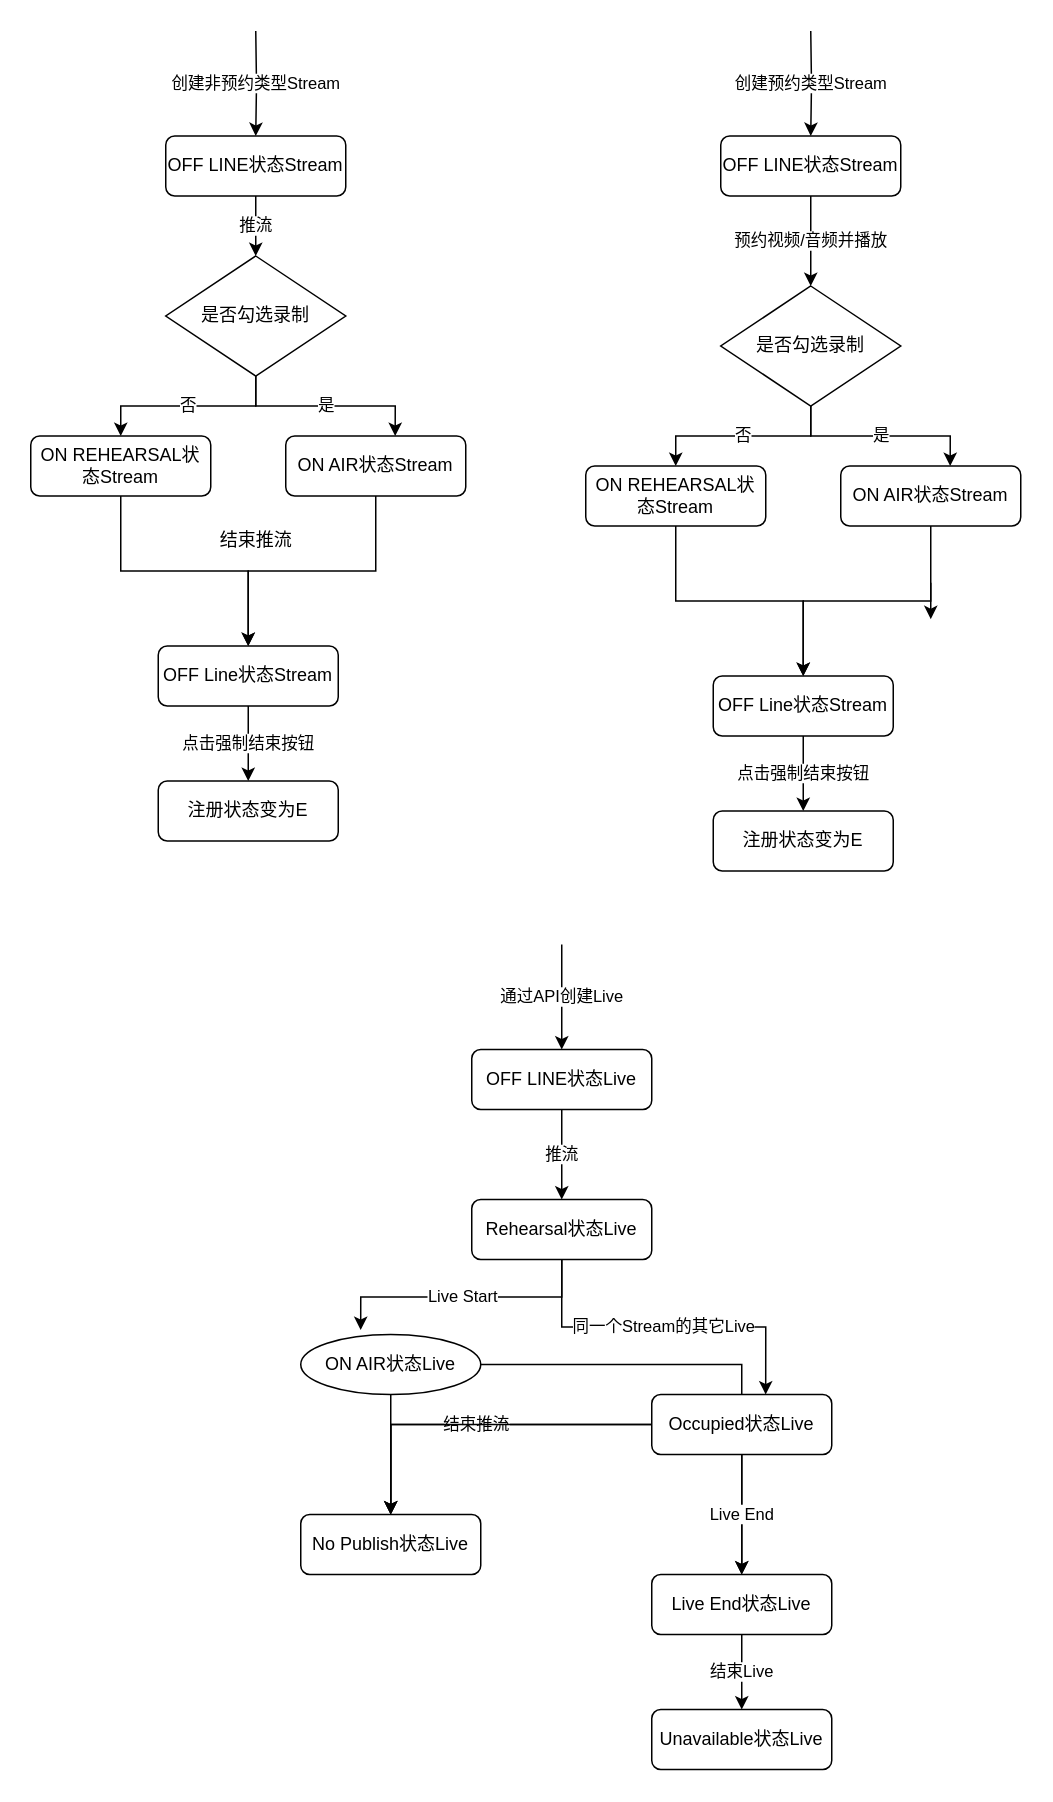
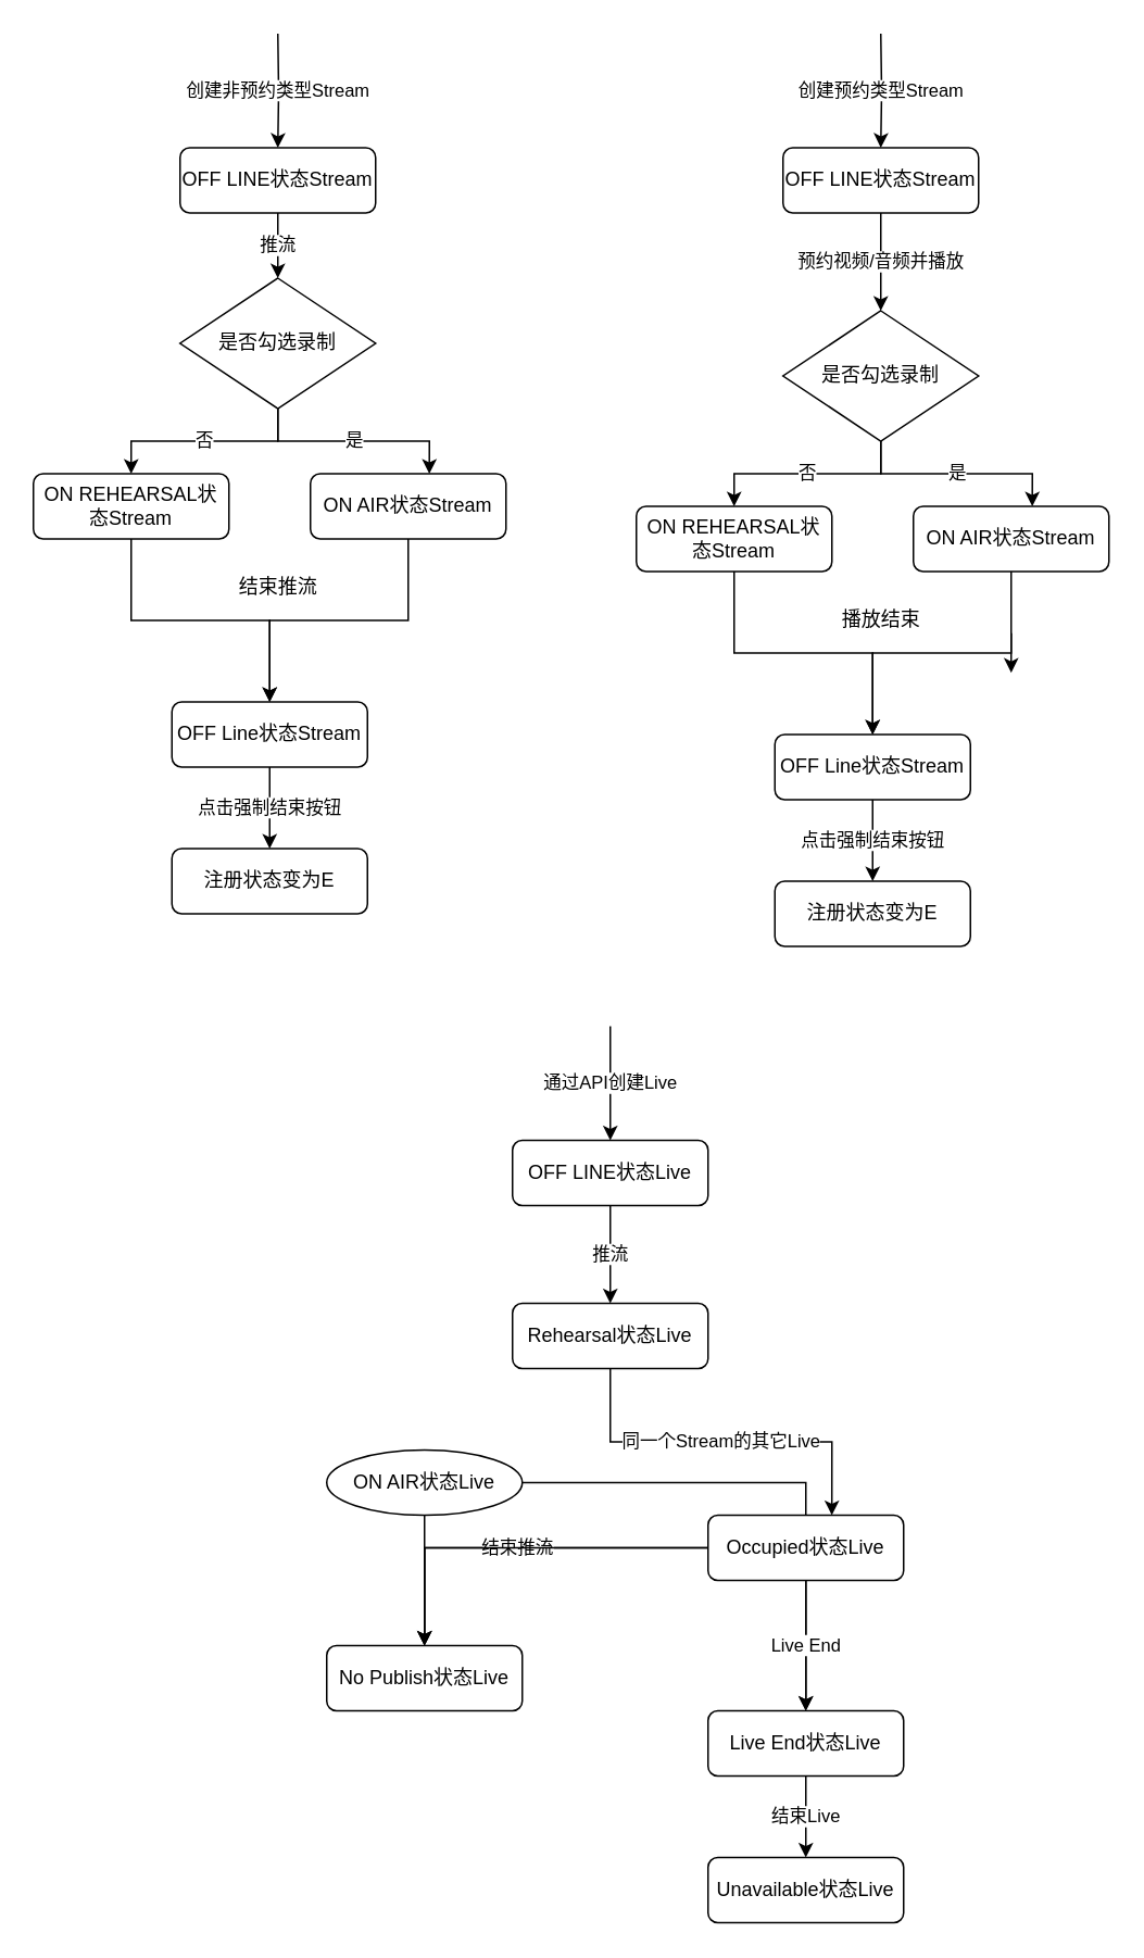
+ <mxCell id="45" value="播放结束" style="text;html=1;align=center;verticalAlign=middle;resizable=0;points=[];autosize=1;strokeColor=none;fillColor=none;" vertex="1" parent="1"><mxGeometry x="505" y="365" width="70" height="30" as="geometry" /></mxCell>
- <mxCell id="24" value="Live Start" style="edgeStyle=orthogonalEdgeStyle;rounded=0;orthogonalLoop=1;jettySize=auto;html=1;entryX=0.333;entryY=-0.075;entryDx=0;entryDy=0;entryPerimeter=0;" edge="1" parent="1" source="26" target="16"><mxGeometry relative="1" as="geometry" /></mxCell>
